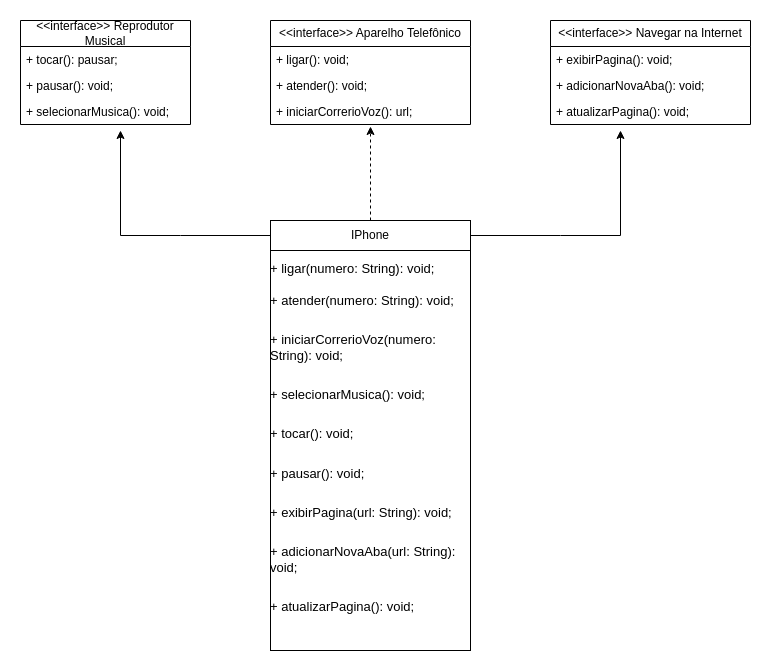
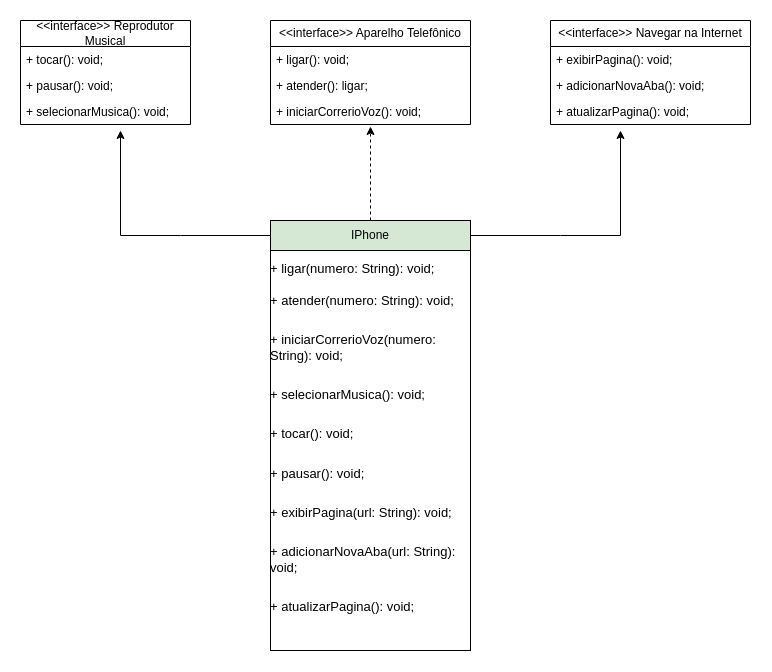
- <mxCell id="3" value="+ tocar(): pausar;" style="text;strokeColor=none;fillColor=none;align=left;verticalAlign=top;spacingLeft=4;spacingRight=4;overflow=hidden;rotatable=0;points=[[0,0.5],[1,0.5]];portConstraint=eastwest;whiteSpace=wrap;html=1;" vertex="1" parent="2"><mxGeometry y="26" width="170" height="26" as="geometry" /></mxCell>
+ <mxCell id="3" value="+ tocar(): void;" style="text;strokeColor=none;fillColor=none;align=left;verticalAlign=top;spacingLeft=4;spacingRight=4;overflow=hidden;rotatable=0;points=[[0,0.5],[1,0.5]];portConstraint=eastwest;whiteSpace=wrap;html=1;" vertex="1" parent="2"><mxGeometry y="26" width="170" height="26" as="geometry" /></mxCell>
- <mxCell id="9" value="+&amp;nbsp;atender(): void;" style="text;strokeColor=none;fillColor=none;align=left;verticalAlign=top;spacingLeft=4;spacingRight=4;overflow=hidden;rotatable=0;points=[[0,0.5],[1,0.5]];portConstraint=eastwest;whiteSpace=wrap;html=1;" vertex="1" parent="7"><mxGeometry y="52" width="200" height="26" as="geometry" /></mxCell>
+ <mxCell id="9" value="+&amp;nbsp;atender(): ligar;" style="text;strokeColor=none;fillColor=none;align=left;verticalAlign=top;spacingLeft=4;spacingRight=4;overflow=hidden;rotatable=0;points=[[0,0.5],[1,0.5]];portConstraint=eastwest;whiteSpace=wrap;html=1;" vertex="1" parent="7"><mxGeometry y="52" width="200" height="26" as="geometry" /></mxCell>
- <mxCell id="10" value="+&amp;nbsp;iniciarCorrerioVoz(): url;" style="text;strokeColor=none;fillColor=none;align=left;verticalAlign=top;spacingLeft=4;spacingRight=4;overflow=hidden;rotatable=0;points=[[0,0.5],[1,0.5]];portConstraint=eastwest;whiteSpace=wrap;html=1;" vertex="1" parent="7"><mxGeometry y="78" width="200" height="26" as="geometry" /></mxCell>
+ <mxCell id="10" value="+&amp;nbsp;iniciarCorrerioVoz(): void;" style="text;strokeColor=none;fillColor=none;align=left;verticalAlign=top;spacingLeft=4;spacingRight=4;overflow=hidden;rotatable=0;points=[[0,0.5],[1,0.5]];portConstraint=eastwest;whiteSpace=wrap;html=1;" vertex="1" parent="7"><mxGeometry y="78" width="200" height="26" as="geometry" /></mxCell>
- <mxCell id="15" value="IPhone" style="html=1;whiteSpace=wrap;" vertex="1" parent="1"><mxGeometry x="270" y="220" width="200" height="30" as="geometry" /></mxCell>
+ <mxCell id="15" value="IPhone" style="html=1;whiteSpace=wrap;fillColor=#d5e8d4;" vertex="1" parent="1"><mxGeometry x="270" y="220" width="200" height="30" as="geometry" /></mxCell>
